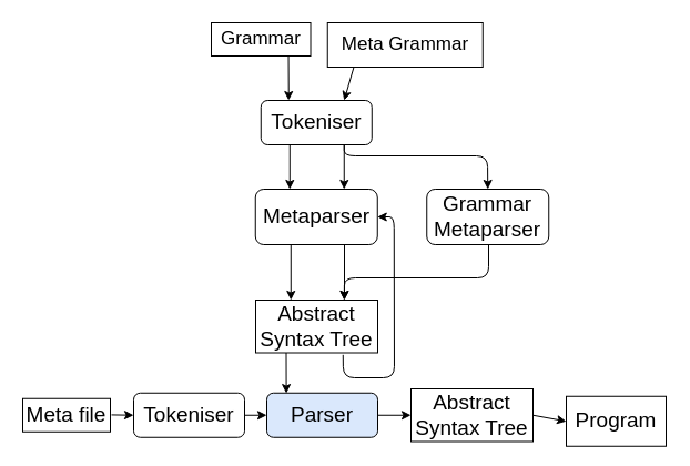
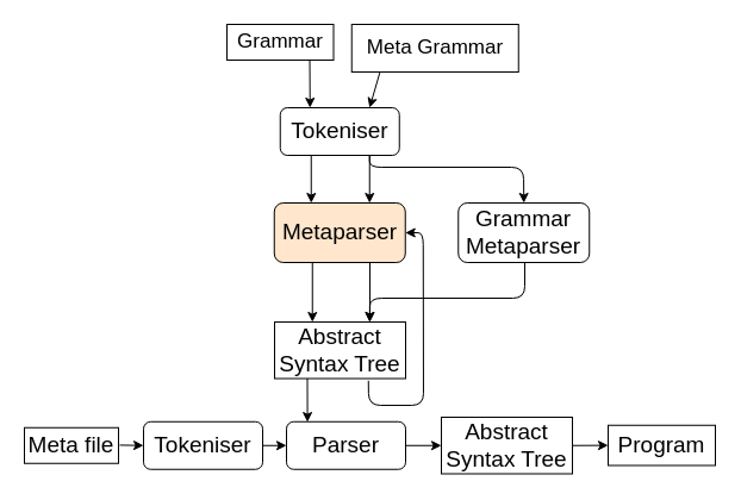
- <mxCell id="8" value="&lt;font style=&quot;font-size: 19px&quot;&gt;Metaparser&lt;/font&gt;" style="rounded=1;whiteSpace=wrap;html=1;fontStyle=0" vertex="1" parent="1"><mxGeometry x="229.75" y="170" width="110" height="50" as="geometry" /></mxCell>
+ <mxCell id="8" value="&lt;font style=&quot;font-size: 19px&quot;&gt;Metaparser&lt;/font&gt;" style="rounded=1;whiteSpace=wrap;html=1;fontStyle=0;fillColor=#ffe6cc;" vertex="1" parent="1"><mxGeometry x="229.75" y="170" width="110" height="50" as="geometry" /></mxCell>
- <mxCell id="7" value="&lt;font style=&quot;font-size: 19px&quot;&gt;Parser&lt;/font&gt;" style="rounded=1;whiteSpace=wrap;html=1;fontStyle=0;fillColor=#dae8fc;" vertex="1" parent="1"><mxGeometry x="240" y="353.75" width="100" height="40" as="geometry" /></mxCell>
+ <mxCell id="7" value="&lt;font style=&quot;font-size: 19px&quot;&gt;Parser&lt;/font&gt;" style="rounded=1;whiteSpace=wrap;html=1;fontStyle=0" vertex="1" parent="1"><mxGeometry x="240" y="353.75" width="100" height="40" as="geometry" /></mxCell>
- <mxCell id="22" value="&lt;font style=&quot;font-size: 19px&quot;&gt;Program&lt;/font&gt;" style="rounded=0;whiteSpace=wrap;html=1;" vertex="1" parent="1"><mxGeometry x="510" y="356.75" width="90" height="45" as="geometry" /></mxCell>
+ <mxCell id="22" value="&lt;font style=&quot;font-size: 19px&quot;&gt;Program&lt;/font&gt;" style="rounded=0;whiteSpace=wrap;html=1;" vertex="1" parent="1"><mxGeometry x="510" y="356.75" width="90" height="33.75" as="geometry" /></mxCell>
